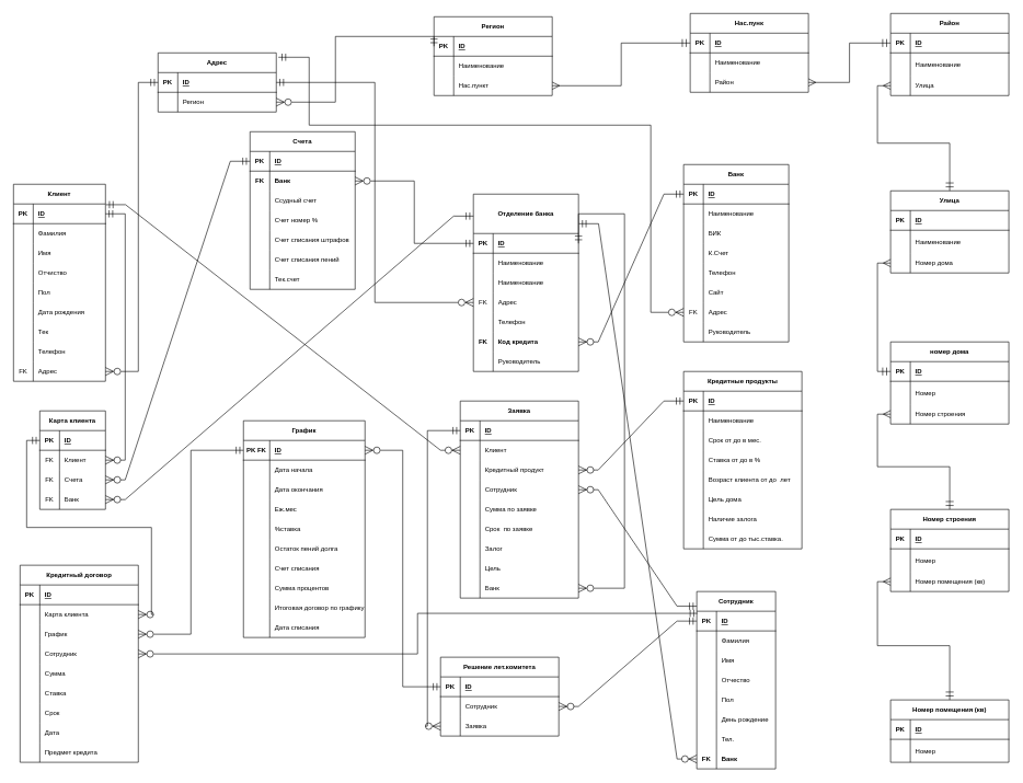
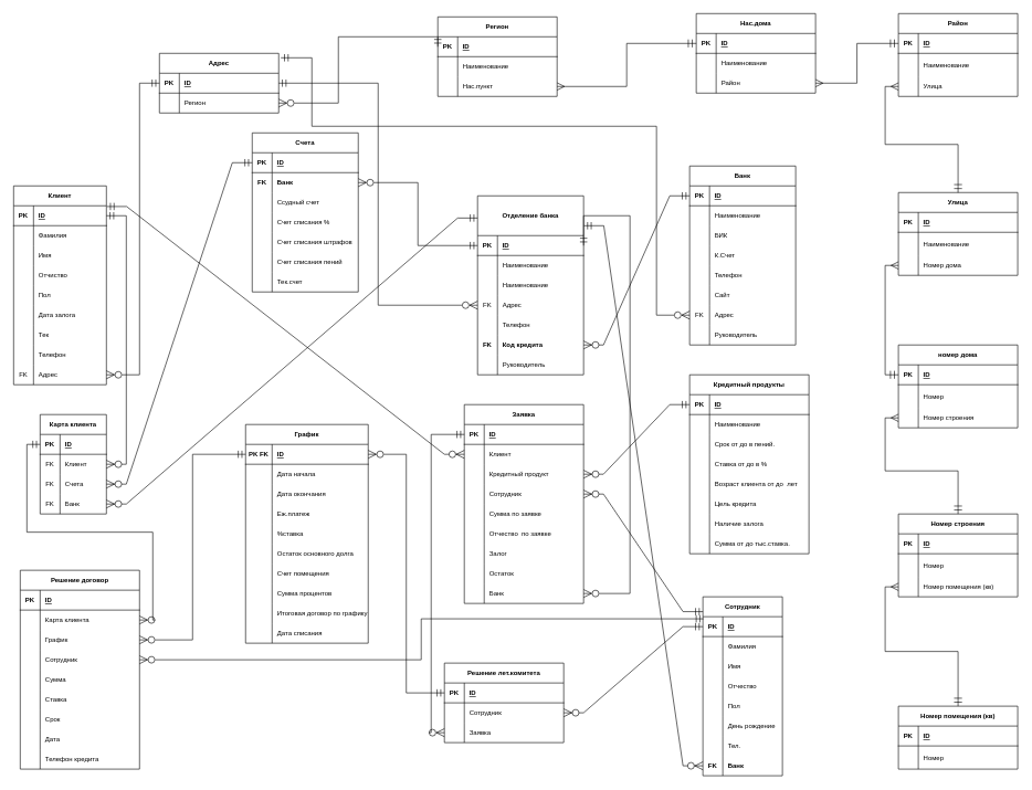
- <mxCell id="296" value="Нас.пунк" style="shape=table;startSize=30;container=1;collapsible=1;childLayout=tableLayout;fixedRows=1;rowLines=0;fontStyle=1;align=center;resizeLast=1;fontSize=10;" vertex="1" parent="1"><mxGeometry x="1050" y="20" width="180" height="120" as="geometry" /></mxCell>
+ <mxCell id="296" value="Нас.дома" style="shape=table;startSize=30;container=1;collapsible=1;childLayout=tableLayout;fixedRows=1;rowLines=0;fontStyle=1;align=center;resizeLast=1;fontSize=10;" vertex="1" parent="1"><mxGeometry x="1050" y="20" width="180" height="120" as="geometry" /></mxCell>
- <mxCell id="80" value="Счет номер %" style="shape=partialRectangle;connectable=0;fillColor=none;top=0;left=0;bottom=0;right=0;align=left;spacingLeft=6;overflow=hidden;fontSize=10;" vertex="1" parent="78"><mxGeometry x="30" width="130" height="30" as="geometry"><mxRectangle width="130" height="30" as="alternateBounds" /></mxGeometry></mxCell>
+ <mxCell id="80" value="Счет списания %" style="shape=partialRectangle;connectable=0;fillColor=none;top=0;left=0;bottom=0;right=0;align=left;spacingLeft=6;overflow=hidden;fontSize=10;" vertex="1" parent="78"><mxGeometry x="30" width="130" height="30" as="geometry"><mxRectangle width="130" height="30" as="alternateBounds" /></mxGeometry></mxCell>
- <mxCell id="20" value="Дата рождения" style="shape=partialRectangle;connectable=0;fillColor=none;top=0;left=0;bottom=0;right=0;align=left;spacingLeft=6;overflow=hidden;fontSize=10;" vertex="1" parent="18"><mxGeometry x="30" width="110" height="30" as="geometry"><mxRectangle width="110" height="30" as="alternateBounds" /></mxGeometry></mxCell>
+ <mxCell id="20" value="Дата залога" style="shape=partialRectangle;connectable=0;fillColor=none;top=0;left=0;bottom=0;right=0;align=left;spacingLeft=6;overflow=hidden;fontSize=10;" vertex="1" parent="18"><mxGeometry x="30" width="110" height="30" as="geometry"><mxRectangle width="110" height="30" as="alternateBounds" /></mxGeometry></mxCell>
- <mxCell id="141" value="Кредитные продукты" style="shape=table;startSize=30;container=1;collapsible=1;childLayout=tableLayout;fixedRows=1;rowLines=0;fontStyle=1;align=center;resizeLast=1;fontSize=10;" vertex="1" parent="1"><mxGeometry x="1040" y="565" width="180" height="270" as="geometry" /></mxCell>
+ <mxCell id="141" value="Кредитный продукты" style="shape=table;startSize=30;container=1;collapsible=1;childLayout=tableLayout;fixedRows=1;rowLines=0;fontStyle=1;align=center;resizeLast=1;fontSize=10;" vertex="1" parent="1"><mxGeometry x="1040" y="565" width="180" height="270" as="geometry" /></mxCell>
- <mxCell id="150" value="Срок от до в мес." style="shape=partialRectangle;connectable=0;fillColor=none;top=0;left=0;bottom=0;right=0;align=left;spacingLeft=6;overflow=hidden;fontSize=10;" vertex="1" parent="148"><mxGeometry x="30" width="150" height="30" as="geometry"><mxRectangle width="150" height="30" as="alternateBounds" /></mxGeometry></mxCell>
+ <mxCell id="150" value="Срок от до в пений." style="shape=partialRectangle;connectable=0;fillColor=none;top=0;left=0;bottom=0;right=0;align=left;spacingLeft=6;overflow=hidden;fontSize=10;" vertex="1" parent="148"><mxGeometry x="30" width="150" height="30" as="geometry"><mxRectangle width="150" height="30" as="alternateBounds" /></mxGeometry></mxCell>
- <mxCell id="159" value="Цель дома" style="shape=partialRectangle;connectable=0;fillColor=none;top=0;left=0;bottom=0;right=0;align=left;spacingLeft=6;overflow=hidden;fontSize=10;" vertex="1" parent="157"><mxGeometry x="30" width="150" height="30" as="geometry"><mxRectangle width="150" height="30" as="alternateBounds" /></mxGeometry></mxCell>
+ <mxCell id="159" value="Цель кредита" style="shape=partialRectangle;connectable=0;fillColor=none;top=0;left=0;bottom=0;right=0;align=left;spacingLeft=6;overflow=hidden;fontSize=10;" vertex="1" parent="157"><mxGeometry x="30" width="150" height="30" as="geometry"><mxRectangle width="150" height="30" as="alternateBounds" /></mxGeometry></mxCell>
- <mxCell id="228" value="Еж.мес" style="shape=partialRectangle;connectable=0;fillColor=none;top=0;left=0;bottom=0;right=0;align=left;spacingLeft=6;overflow=hidden;fontSize=10;" vertex="1" parent="226"><mxGeometry x="40" width="145" height="30" as="geometry"><mxRectangle width="145" height="30" as="alternateBounds" /></mxGeometry></mxCell>
+ <mxCell id="228" value="Еж.платеж" style="shape=partialRectangle;connectable=0;fillColor=none;top=0;left=0;bottom=0;right=0;align=left;spacingLeft=6;overflow=hidden;fontSize=10;" vertex="1" parent="226"><mxGeometry x="40" width="145" height="30" as="geometry"><mxRectangle width="145" height="30" as="alternateBounds" /></mxGeometry></mxCell>
- <mxCell id="192" value="Срок  по заявке" style="shape=partialRectangle;connectable=0;fillColor=none;top=0;left=0;bottom=0;right=0;align=left;spacingLeft=6;overflow=hidden;fontSize=10;" vertex="1" parent="190"><mxGeometry x="30" width="150" height="30" as="geometry"><mxRectangle width="150" height="30" as="alternateBounds" /></mxGeometry></mxCell>
+ <mxCell id="192" value="Отчество  по заявке" style="shape=partialRectangle;connectable=0;fillColor=none;top=0;left=0;bottom=0;right=0;align=left;spacingLeft=6;overflow=hidden;fontSize=10;" vertex="1" parent="190"><mxGeometry x="30" width="150" height="30" as="geometry"><mxRectangle width="150" height="30" as="alternateBounds" /></mxGeometry></mxCell>
- <mxCell id="234" value="Остаток пений долга" style="shape=partialRectangle;connectable=0;fillColor=none;top=0;left=0;bottom=0;right=0;align=left;spacingLeft=6;overflow=hidden;fontSize=10;" vertex="1" parent="232"><mxGeometry x="40" width="145" height="30" as="geometry"><mxRectangle width="145" height="30" as="alternateBounds" /></mxGeometry></mxCell>
+ <mxCell id="234" value="Остаток основного долга" style="shape=partialRectangle;connectable=0;fillColor=none;top=0;left=0;bottom=0;right=0;align=left;spacingLeft=6;overflow=hidden;fontSize=10;" vertex="1" parent="232"><mxGeometry x="40" width="145" height="30" as="geometry"><mxRectangle width="145" height="30" as="alternateBounds" /></mxGeometry></mxCell>
- <mxCell id="237" value="Счет списания" style="shape=partialRectangle;connectable=0;fillColor=none;top=0;left=0;bottom=0;right=0;align=left;spacingLeft=6;overflow=hidden;fontSize=10;" vertex="1" parent="235"><mxGeometry x="40" width="145" height="30" as="geometry"><mxRectangle width="145" height="30" as="alternateBounds" /></mxGeometry></mxCell>
+ <mxCell id="237" value="Счет помещения" style="shape=partialRectangle;connectable=0;fillColor=none;top=0;left=0;bottom=0;right=0;align=left;spacingLeft=6;overflow=hidden;fontSize=10;" vertex="1" parent="235"><mxGeometry x="40" width="145" height="30" as="geometry"><mxRectangle width="145" height="30" as="alternateBounds" /></mxGeometry></mxCell>
- <mxCell id="198" value="Цель" style="shape=partialRectangle;connectable=0;fillColor=none;top=0;left=0;bottom=0;right=0;align=left;spacingLeft=6;overflow=hidden;fontSize=10;" vertex="1" parent="196"><mxGeometry x="30" width="150" height="30" as="geometry"><mxRectangle width="150" height="30" as="alternateBounds" /></mxGeometry></mxCell>
+ <mxCell id="198" value="Остаток" style="shape=partialRectangle;connectable=0;fillColor=none;top=0;left=0;bottom=0;right=0;align=left;spacingLeft=6;overflow=hidden;fontSize=10;" vertex="1" parent="196"><mxGeometry x="30" width="150" height="30" as="geometry"><mxRectangle width="150" height="30" as="alternateBounds" /></mxGeometry></mxCell>
- <mxCell id="247" value="Кредитный договор" style="shape=table;startSize=30;container=1;collapsible=1;childLayout=tableLayout;fixedRows=1;rowLines=0;fontStyle=1;align=center;resizeLast=1;fontSize=10;" vertex="1" parent="1"><mxGeometry x="30" y="860" width="180" height="300" as="geometry" /></mxCell>
+ <mxCell id="247" value="Решение договор" style="shape=table;startSize=30;container=1;collapsible=1;childLayout=tableLayout;fixedRows=1;rowLines=0;fontStyle=1;align=center;resizeLast=1;fontSize=10;" vertex="1" parent="1"><mxGeometry x="30" y="860" width="180" height="300" as="geometry" /></mxCell>
- <mxCell id="274" value="Предмет кредита" style="shape=partialRectangle;connectable=0;fillColor=none;top=0;left=0;bottom=0;right=0;align=left;spacingLeft=6;overflow=hidden;fontSize=10;" vertex="1" parent="272"><mxGeometry x="30" width="150" height="30" as="geometry"><mxRectangle width="150" height="30" as="alternateBounds" /></mxGeometry></mxCell>
+ <mxCell id="274" value="Телефон кредита" style="shape=partialRectangle;connectable=0;fillColor=none;top=0;left=0;bottom=0;right=0;align=left;spacingLeft=6;overflow=hidden;fontSize=10;" vertex="1" parent="272"><mxGeometry x="30" width="150" height="30" as="geometry"><mxRectangle width="150" height="30" as="alternateBounds" /></mxGeometry></mxCell>
